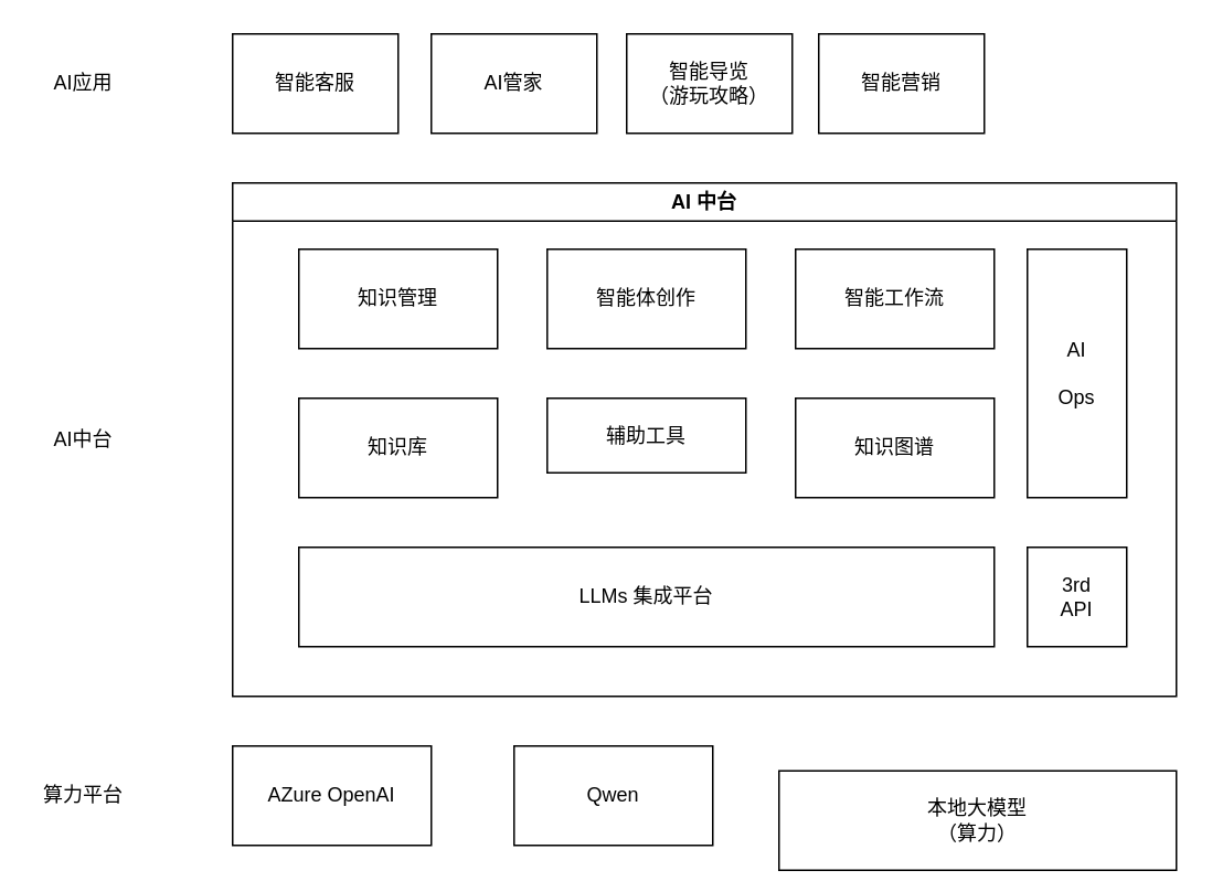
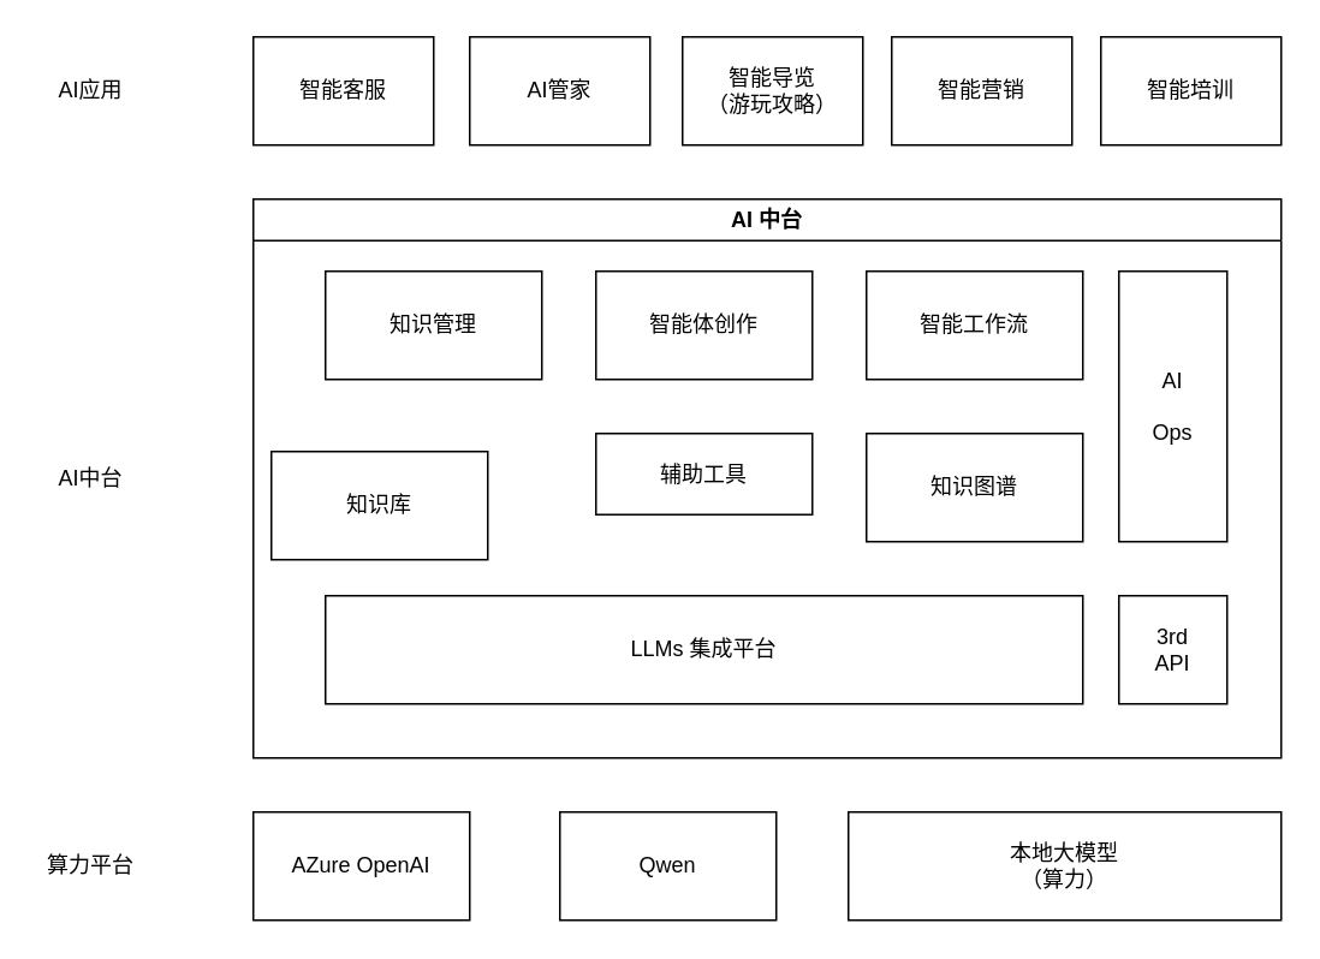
+ <mxCell id="16" value="智能培训" style="rounded=0;whiteSpace=wrap;html=1;" parent="1" vertex="1"><mxGeometry x="610" y="20" width="100" height="60" as="geometry" /></mxCell>
- <mxCell id="4" value="知识库" style="rounded=0;whiteSpace=wrap;html=1;" parent="1" vertex="1"><mxGeometry x="180" y="240" width="120" height="60" as="geometry" /></mxCell>
+ <mxCell id="4" value="知识库" style="rounded=0;whiteSpace=wrap;html=1;" parent="1" vertex="1"><mxGeometry x="150" y="250" width="120" height="60" as="geometry" /></mxCell>
- <mxCell id="20" value="本地大模型&lt;div&gt;（算力）&lt;/div&gt;" style="rounded=0;whiteSpace=wrap;html=1;" vertex="1" parent="1"><mxGeometry x="470" y="465" width="240" height="60" as="geometry" /></mxCell>
+ <mxCell id="20" value="本地大模型&lt;div&gt;（算力）&lt;/div&gt;" style="rounded=0;whiteSpace=wrap;html=1;" vertex="1" parent="1"><mxGeometry x="470" y="450" width="240" height="60" as="geometry" /></mxCell>
